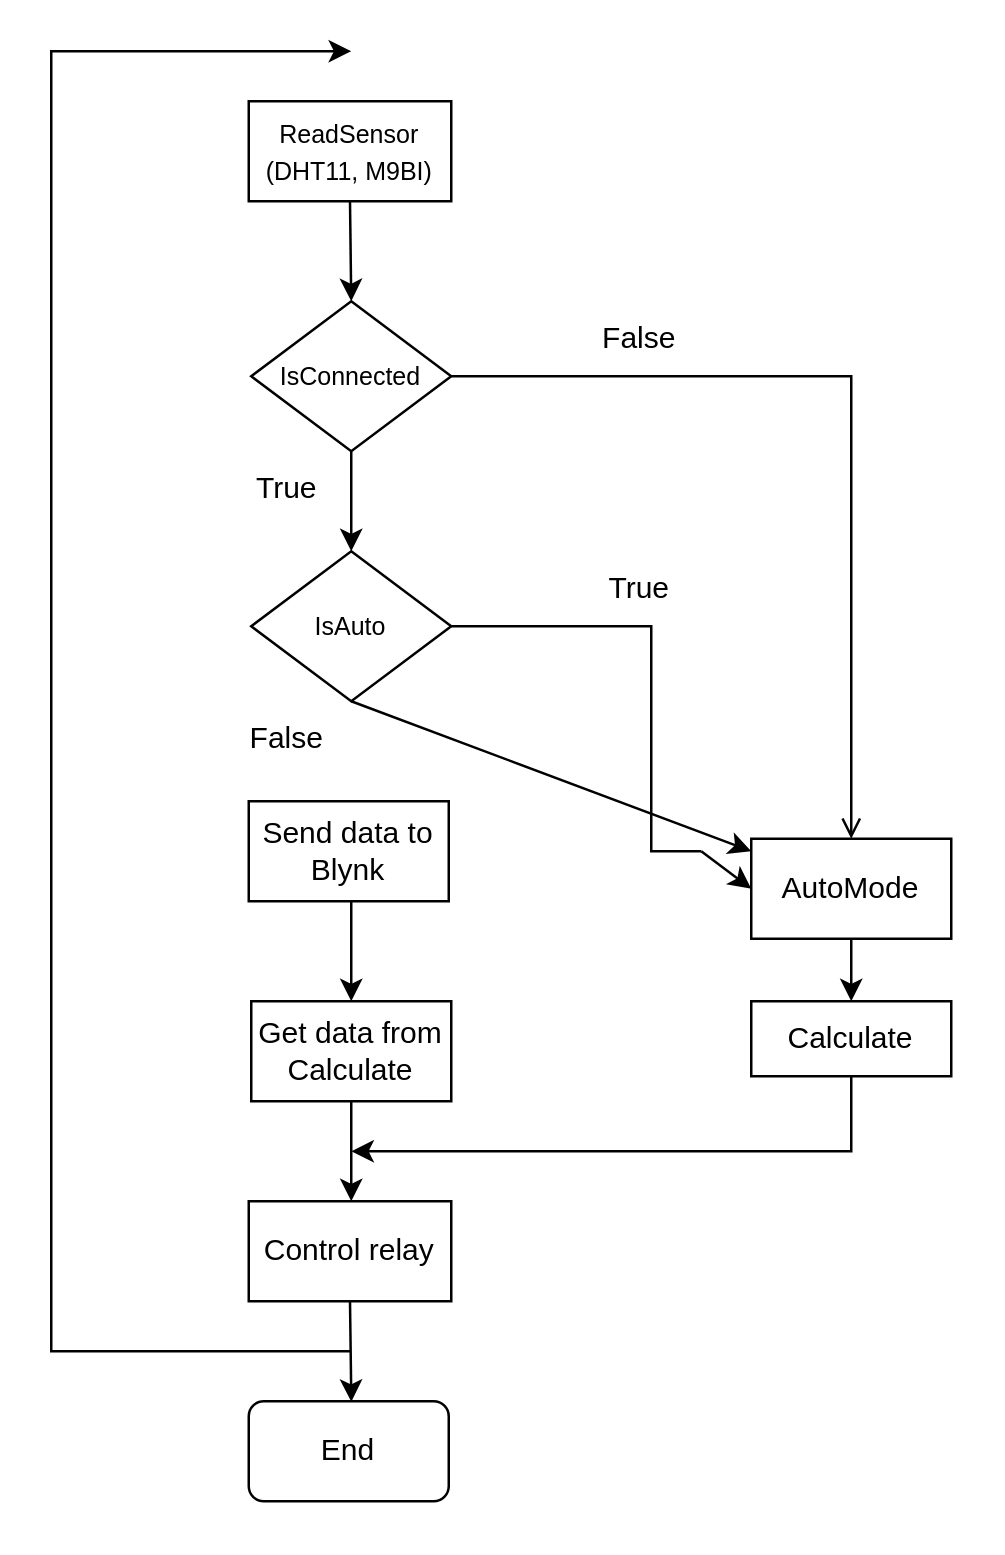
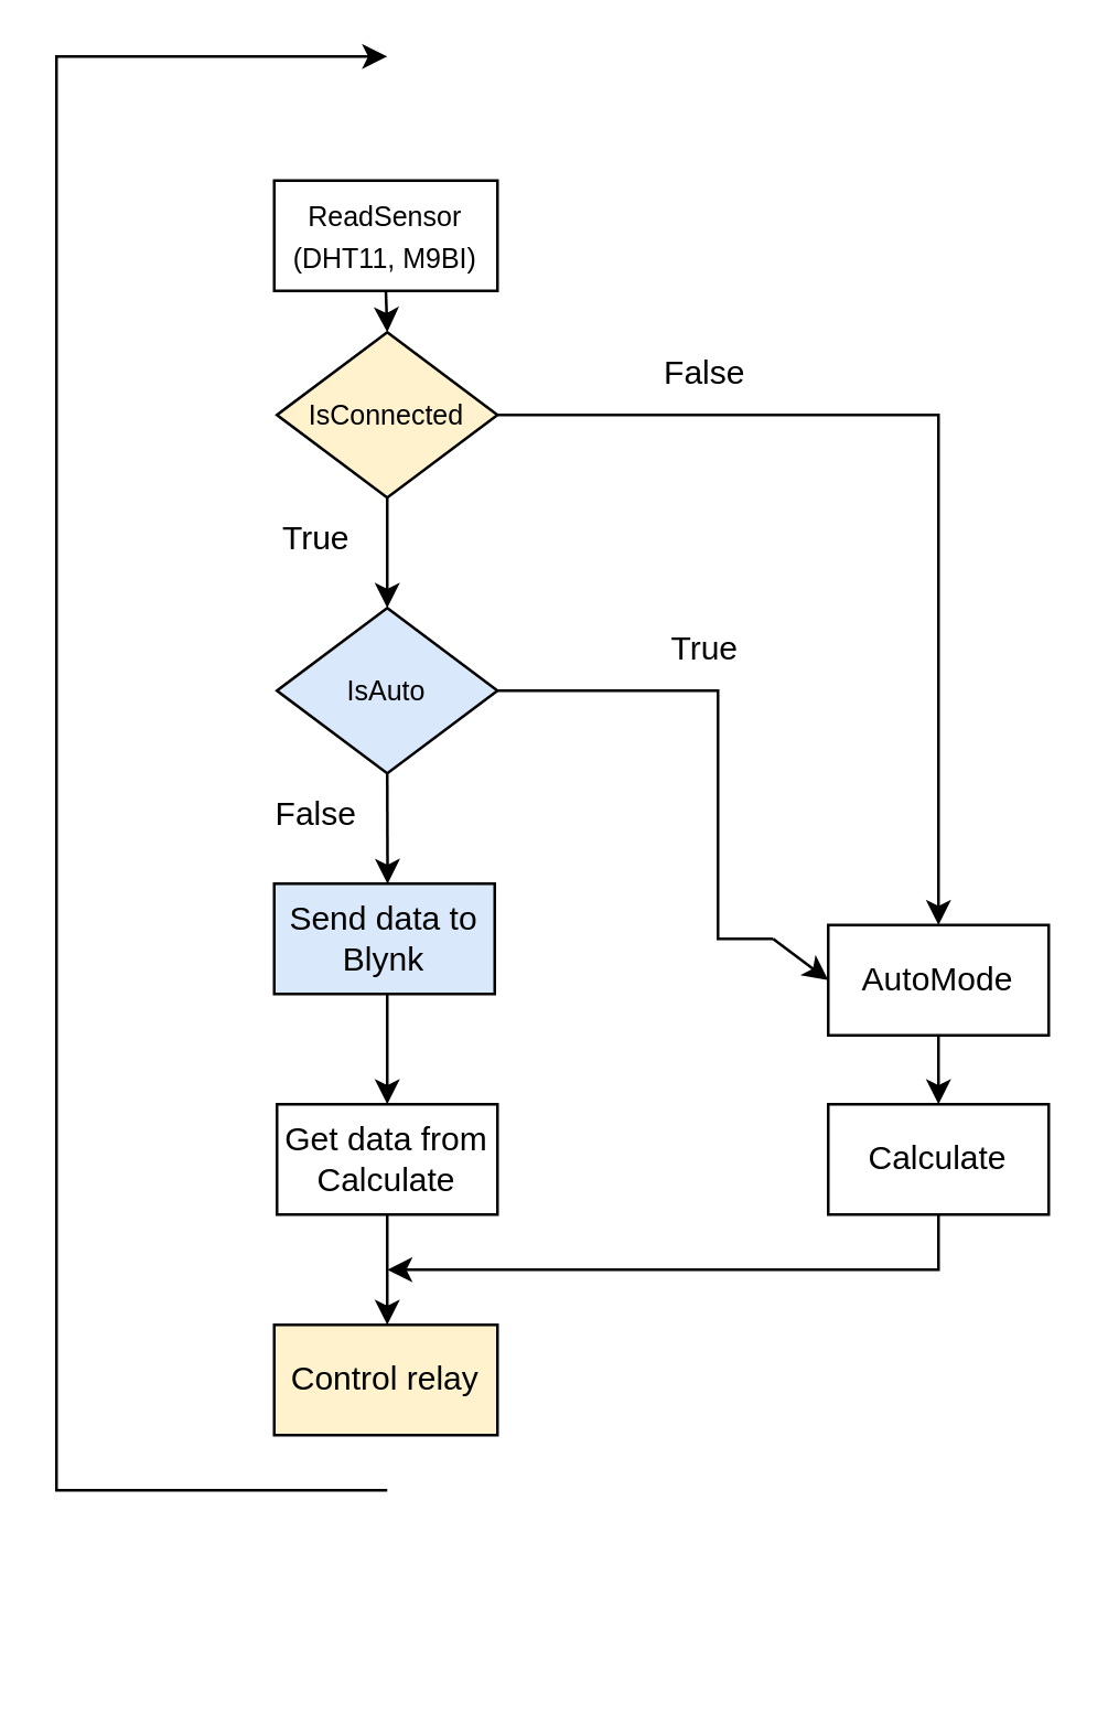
- <mxCell id="7" value="&lt;font style=&quot;font-size: 10px;&quot;&gt;ReadSensor&lt;br&gt;(DHT11, M9BI)&lt;/font&gt;" style="rounded=0;whiteSpace=wrap;html=1;" parent="1" vertex="1"><mxGeometry x="99" y="40" width="81" height="40" as="geometry" /></mxCell>
+ <mxCell id="7" value="&lt;font style=&quot;font-size: 10px;&quot;&gt;ReadSensor&lt;br&gt;(DHT11, M9BI)&lt;/font&gt;" style="rounded=0;whiteSpace=wrap;html=1;" parent="1" vertex="1"><mxGeometry x="99" y="65" width="81" height="40" as="geometry" /></mxCell>
- <mxCell id="9" value="&lt;font style=&quot;font-size: 10px;&quot;&gt;IsConnected&lt;/font&gt;" style="rhombus;whiteSpace=wrap;html=1;" parent="1" vertex="1"><mxGeometry x="100" y="120" width="80" height="60" as="geometry" /></mxCell>
+ <mxCell id="9" value="&lt;font style=&quot;font-size: 10px;&quot;&gt;IsConnected&lt;/font&gt;" style="rhombus;whiteSpace=wrap;html=1;fillColor=#fff2cc;" parent="1" vertex="1"><mxGeometry x="100" y="120" width="80" height="60" as="geometry" /></mxCell>
- <mxCell id="2" value="&lt;font style=&quot;font-size: 10px;&quot;&gt;IsAuto&lt;/font&gt;" style="rhombus;whiteSpace=wrap;html=1;" parent="1" vertex="1"><mxGeometry x="100" y="220" width="80" height="60" as="geometry" /></mxCell>
+ <mxCell id="2" value="&lt;font style=&quot;font-size: 10px;&quot;&gt;IsAuto&lt;/font&gt;" style="rhombus;whiteSpace=wrap;html=1;fillColor=#dae8fc;" parent="1" vertex="1"><mxGeometry x="100" y="220" width="80" height="60" as="geometry" /></mxCell>
- <mxCell id="4" value="" style="endArrow=classic;html=1;rounded=0;exitX=0.5;exitY=1;exitDx=0;exitDy=0;" parent="1" source="2" target="12" edge="1"><mxGeometry width="50" height="50" relative="1" as="geometry"><mxPoint x="109" y="360" as="sourcePoint" /><mxPoint x="139" y="320" as="targetPoint" /></mxGeometry></mxCell>
+ <mxCell id="4" value="" style="endArrow=classic;html=1;rounded=0;exitX=0.5;exitY=1;exitDx=0;exitDy=0;entryX=0.514;entryY=0.002;entryDx=0;entryDy=0;entryPerimeter=0;" parent="1" source="2" target="6" edge="1"><mxGeometry width="50" height="50" relative="1" as="geometry"><mxPoint x="109" y="360" as="sourcePoint" /><mxPoint x="139" y="320" as="targetPoint" /></mxGeometry></mxCell>
- <mxCell id="10" value="" style="endArrow=open;html=1;rounded=0;exitX=1;exitY=0.5;exitDx=0;exitDy=0;entryX=0.5;entryY=0;entryDx=0;entryDy=0;" parent="1" source="9" target="12" edge="1"><mxGeometry width="50" height="50" relative="1" as="geometry"><mxPoint x="100" y="210" as="sourcePoint" /><mxPoint x="300" y="180" as="targetPoint" /><Array as="points"><mxPoint x="340" y="150" /></Array></mxGeometry></mxCell>
+ <mxCell id="10" value="" style="endArrow=classic;html=1;rounded=0;exitX=1;exitY=0.5;exitDx=0;exitDy=0;entryX=0.5;entryY=0;entryDx=0;entryDy=0;" parent="1" source="9" target="12" edge="1"><mxGeometry width="50" height="50" relative="1" as="geometry"><mxPoint x="100" y="210" as="sourcePoint" /><mxPoint x="300" y="180" as="targetPoint" /><Array as="points"><mxPoint x="340" y="150" /></Array></mxGeometry></mxCell>
- <mxCell id="6" value="Send data to Blynk" style="rounded=0;whiteSpace=wrap;html=1;" parent="1" vertex="1"><mxGeometry x="99" y="320" width="80" height="40" as="geometry" /></mxCell>
+ <mxCell id="6" value="Send data to Blynk" style="rounded=0;whiteSpace=wrap;html=1;fillColor=#dae8fc;" parent="1" vertex="1"><mxGeometry x="99" y="320" width="80" height="40" as="geometry" /></mxCell>
- <mxCell id="23" value="Calculate" style="rounded=0;whiteSpace=wrap;html=1;" parent="1" vertex="1"><mxGeometry x="300" y="400" width="80" height="30" as="geometry" /></mxCell>
+ <mxCell id="23" value="Calculate" style="rounded=0;whiteSpace=wrap;html=1;" parent="1" vertex="1"><mxGeometry x="300" y="400" width="80" height="40" as="geometry" /></mxCell>
- <mxCell id="18" value="Control relay" style="rounded=0;whiteSpace=wrap;html=1;" parent="1" vertex="1"><mxGeometry x="99" y="480" width="81" height="40" as="geometry" /></mxCell>
+ <mxCell id="18" value="Control relay" style="rounded=0;whiteSpace=wrap;html=1;fillColor=#fff2cc;" parent="1" vertex="1"><mxGeometry x="99" y="480" width="81" height="40" as="geometry" /></mxCell>
- <mxCell id="19" value="" style="endArrow=classic;html=1;rounded=0;exitX=0.5;exitY=1;exitDx=0;exitDy=0;entryX=0.513;entryY=0.006;entryDx=0;entryDy=0;entryPerimeter=0;" parent="1" source="18" target="20" edge="1"><mxGeometry width="50" height="50" relative="1" as="geometry"><mxPoint x="160" y="520" as="sourcePoint" /><mxPoint x="140" y="600" as="targetPoint" /></mxGeometry></mxCell>
- <mxCell id="20" value="End" style="rounded=1;whiteSpace=wrap;html=1;" parent="1" vertex="1"><mxGeometry x="99" y="560" width="80" height="40" as="geometry" /></mxCell>
